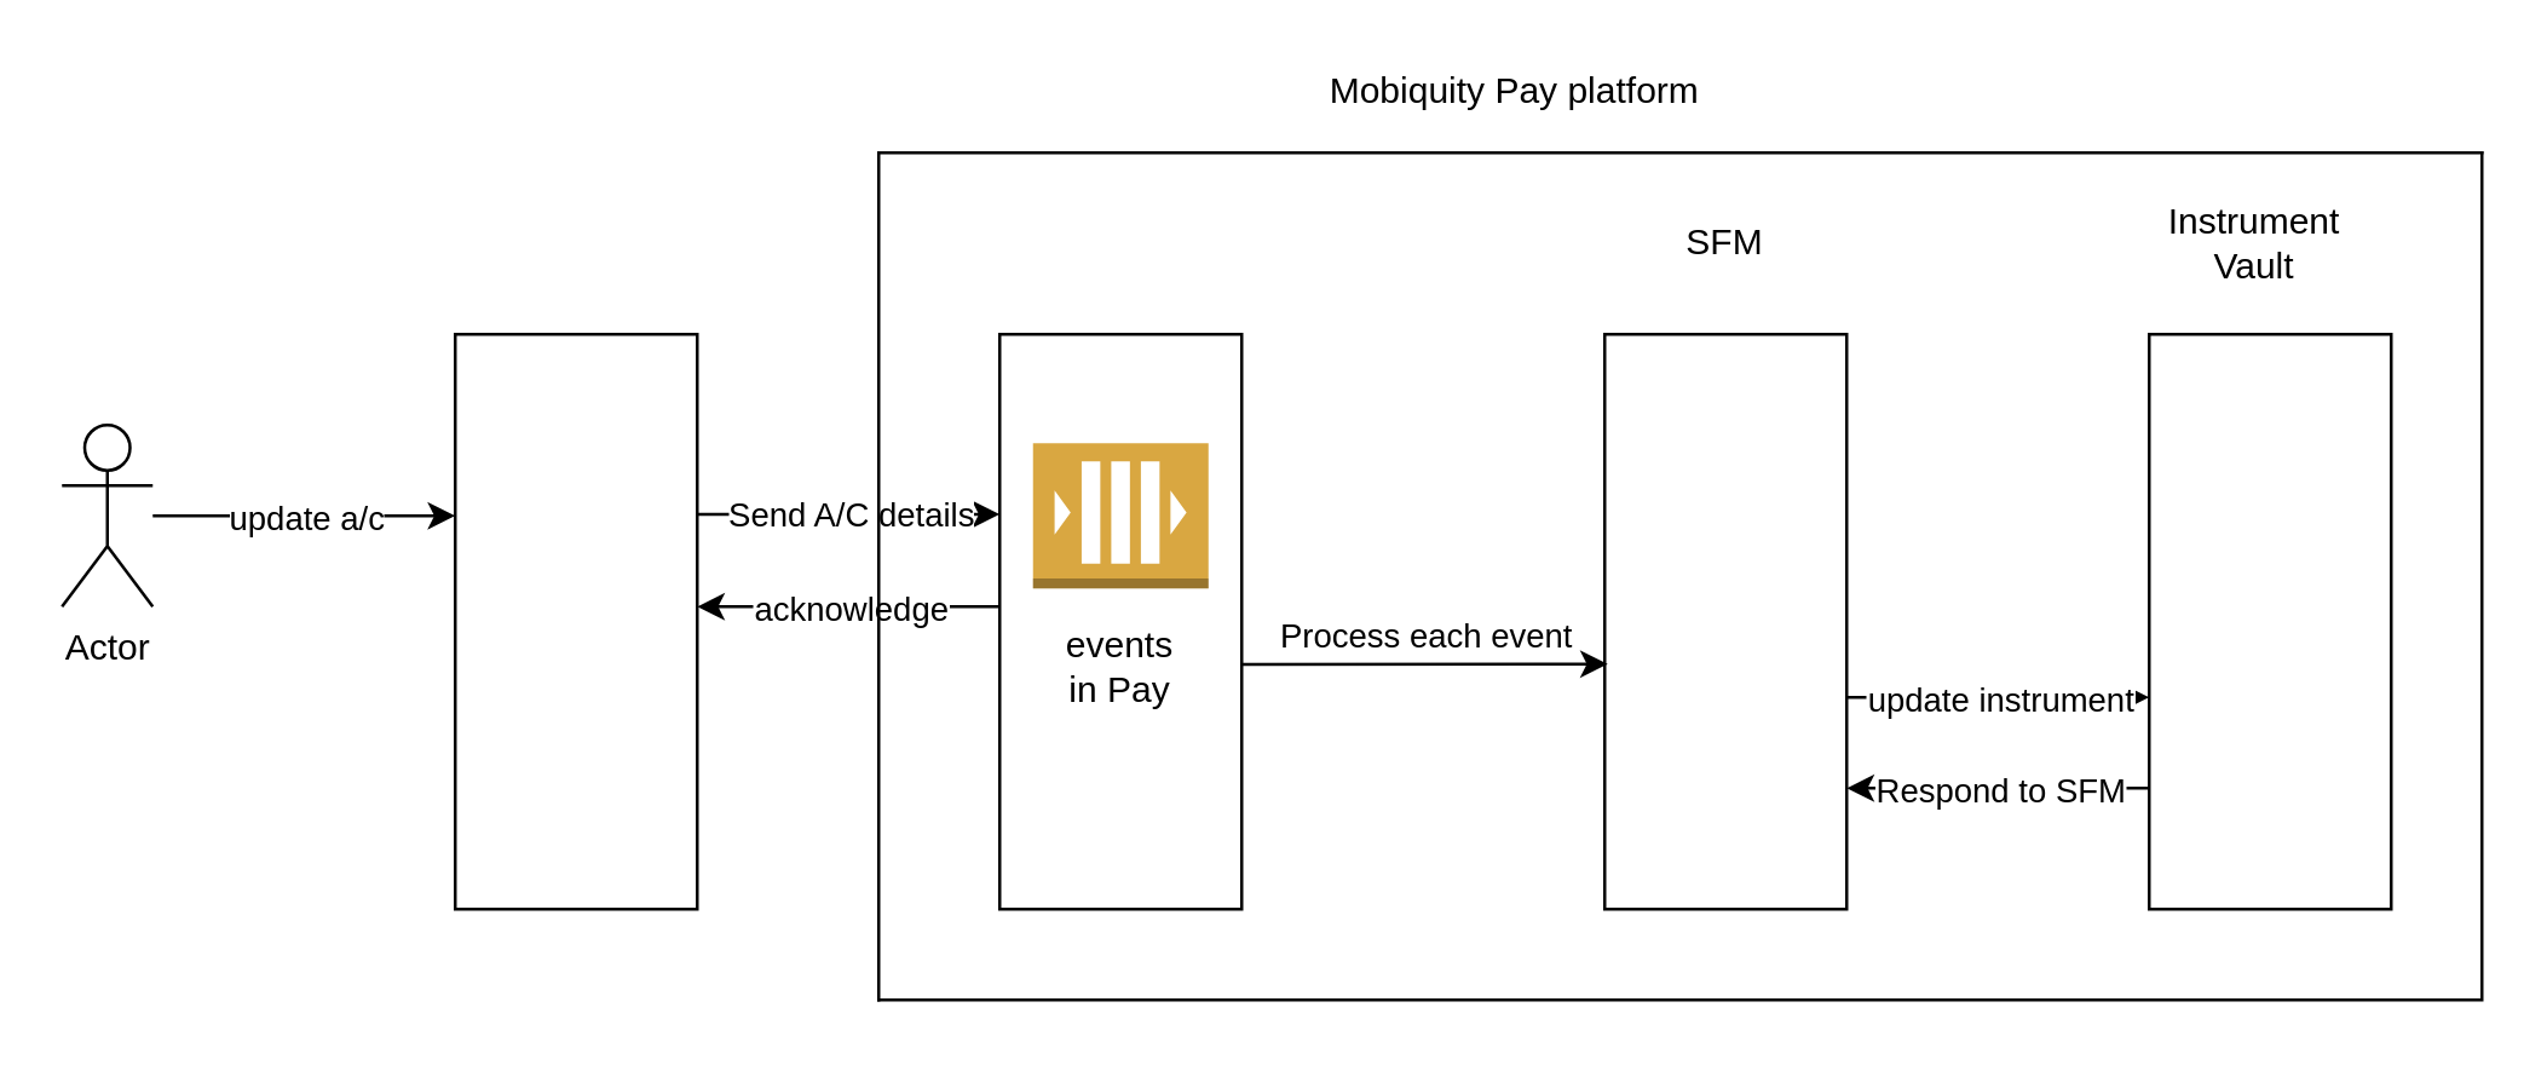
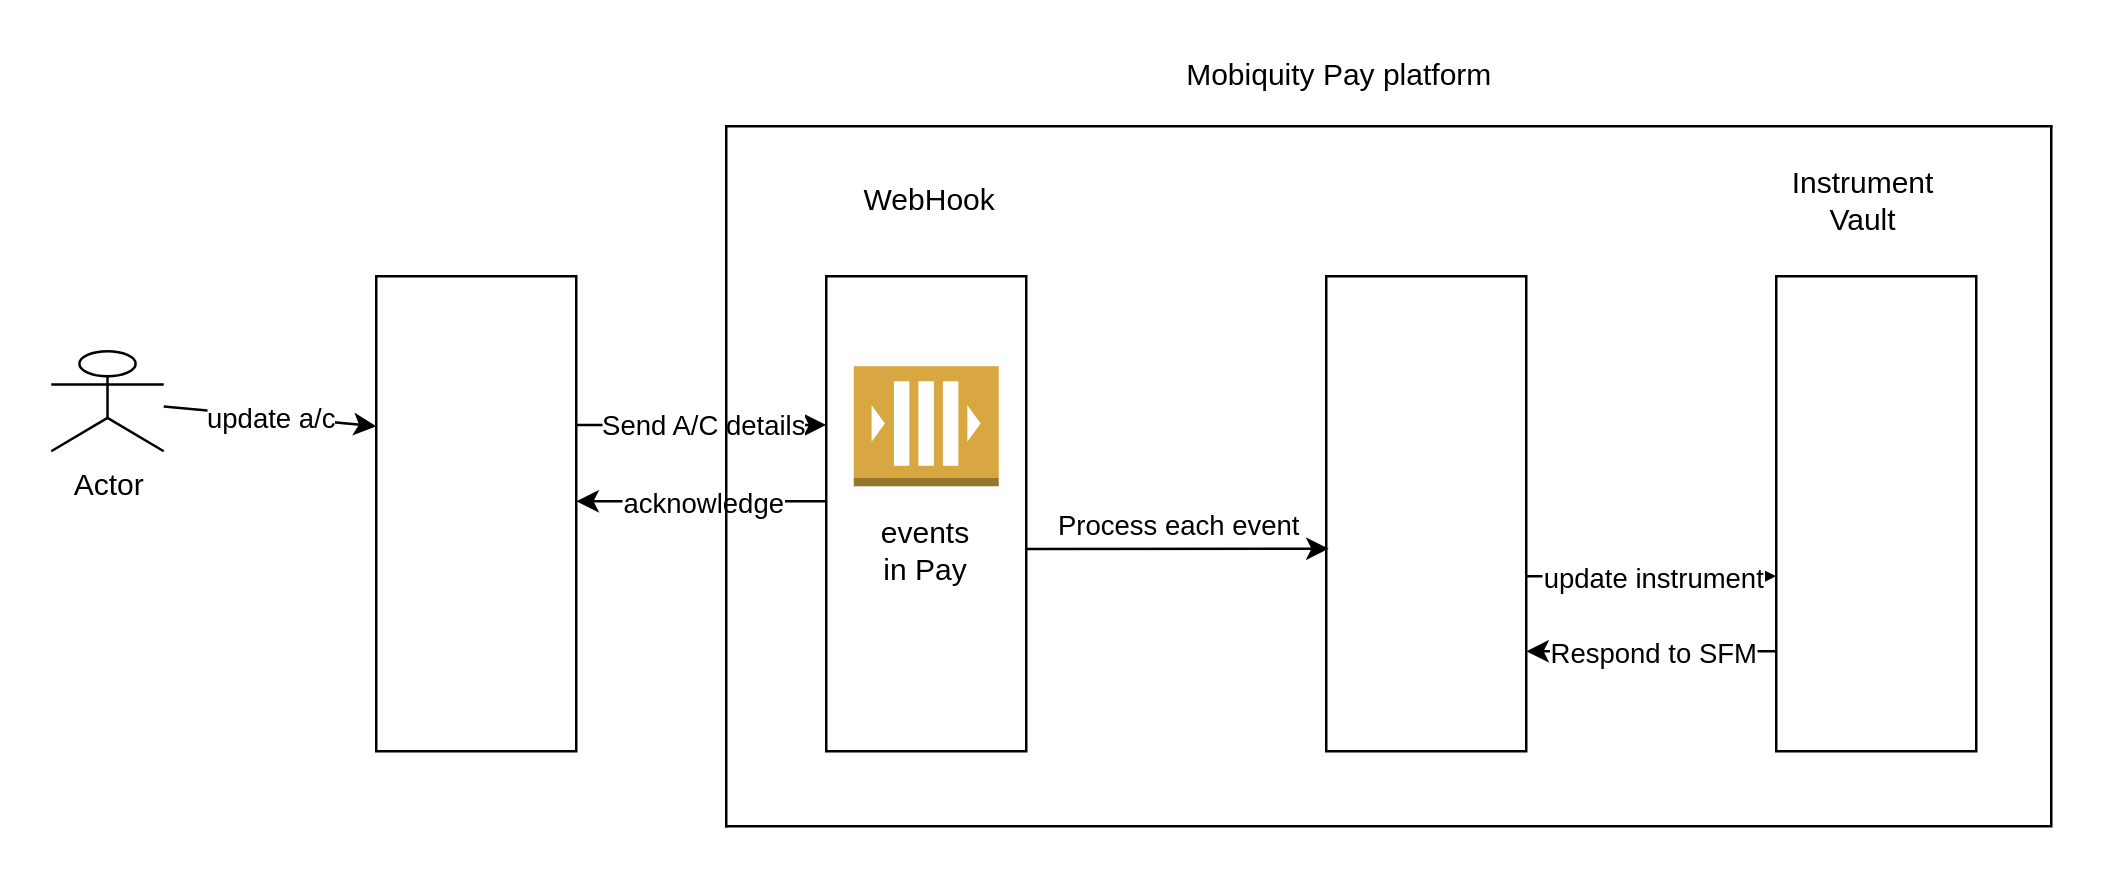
- <mxCell id="26" value="Mobiquity Pay platform" style="text;html=1;strokeColor=none;fillColor=none;align=center;verticalAlign=middle;whiteSpace=wrap;rounded=0;" vertex="1" parent="1"><mxGeometry x="426" y="20" width="149" height="20" as="geometry" /></mxCell>
+ <mxCell id="26" value="Mobiquity Pay platform" style="text;html=1;strokeColor=none;fillColor=none;align=center;verticalAlign=middle;whiteSpace=wrap;rounded=0;" vertex="1" parent="1"><mxGeometry x="461" y="20" width="149" height="20" as="geometry" /></mxCell>
+ <mxCell id="5" value="&amp;nbsp;WebHook" style="text;html=1;strokeColor=none;fillColor=none;align=center;verticalAlign=middle;whiteSpace=wrap;rounded=0;" vertex="1" parent="1"><mxGeometry x="350" y="70" width="40" height="20" as="geometry" /></mxCell>
- <mxCell id="6" value="SFM" style="text;html=1;strokeColor=none;fillColor=none;align=center;verticalAlign=middle;whiteSpace=wrap;rounded=0;" vertex="1" parent="1"><mxGeometry x="550" y="70" width="40" height="20" as="geometry" /></mxCell>
- <mxCell id="7" value="Actor" style="shape=umlActor;verticalLabelPosition=bottom;verticalAlign=top;html=1;outlineConnect=0;" vertex="1" parent="1"><mxGeometry x="20" y="140" width="30" height="60" as="geometry" /></mxCell>
+ <mxCell id="7" value="Actor" style="shape=umlActor;verticalLabelPosition=bottom;verticalAlign=top;html=1;outlineConnect=0;" vertex="1" parent="1"><mxGeometry x="20" y="140" width="45" height="40" as="geometry" /></mxCell>
